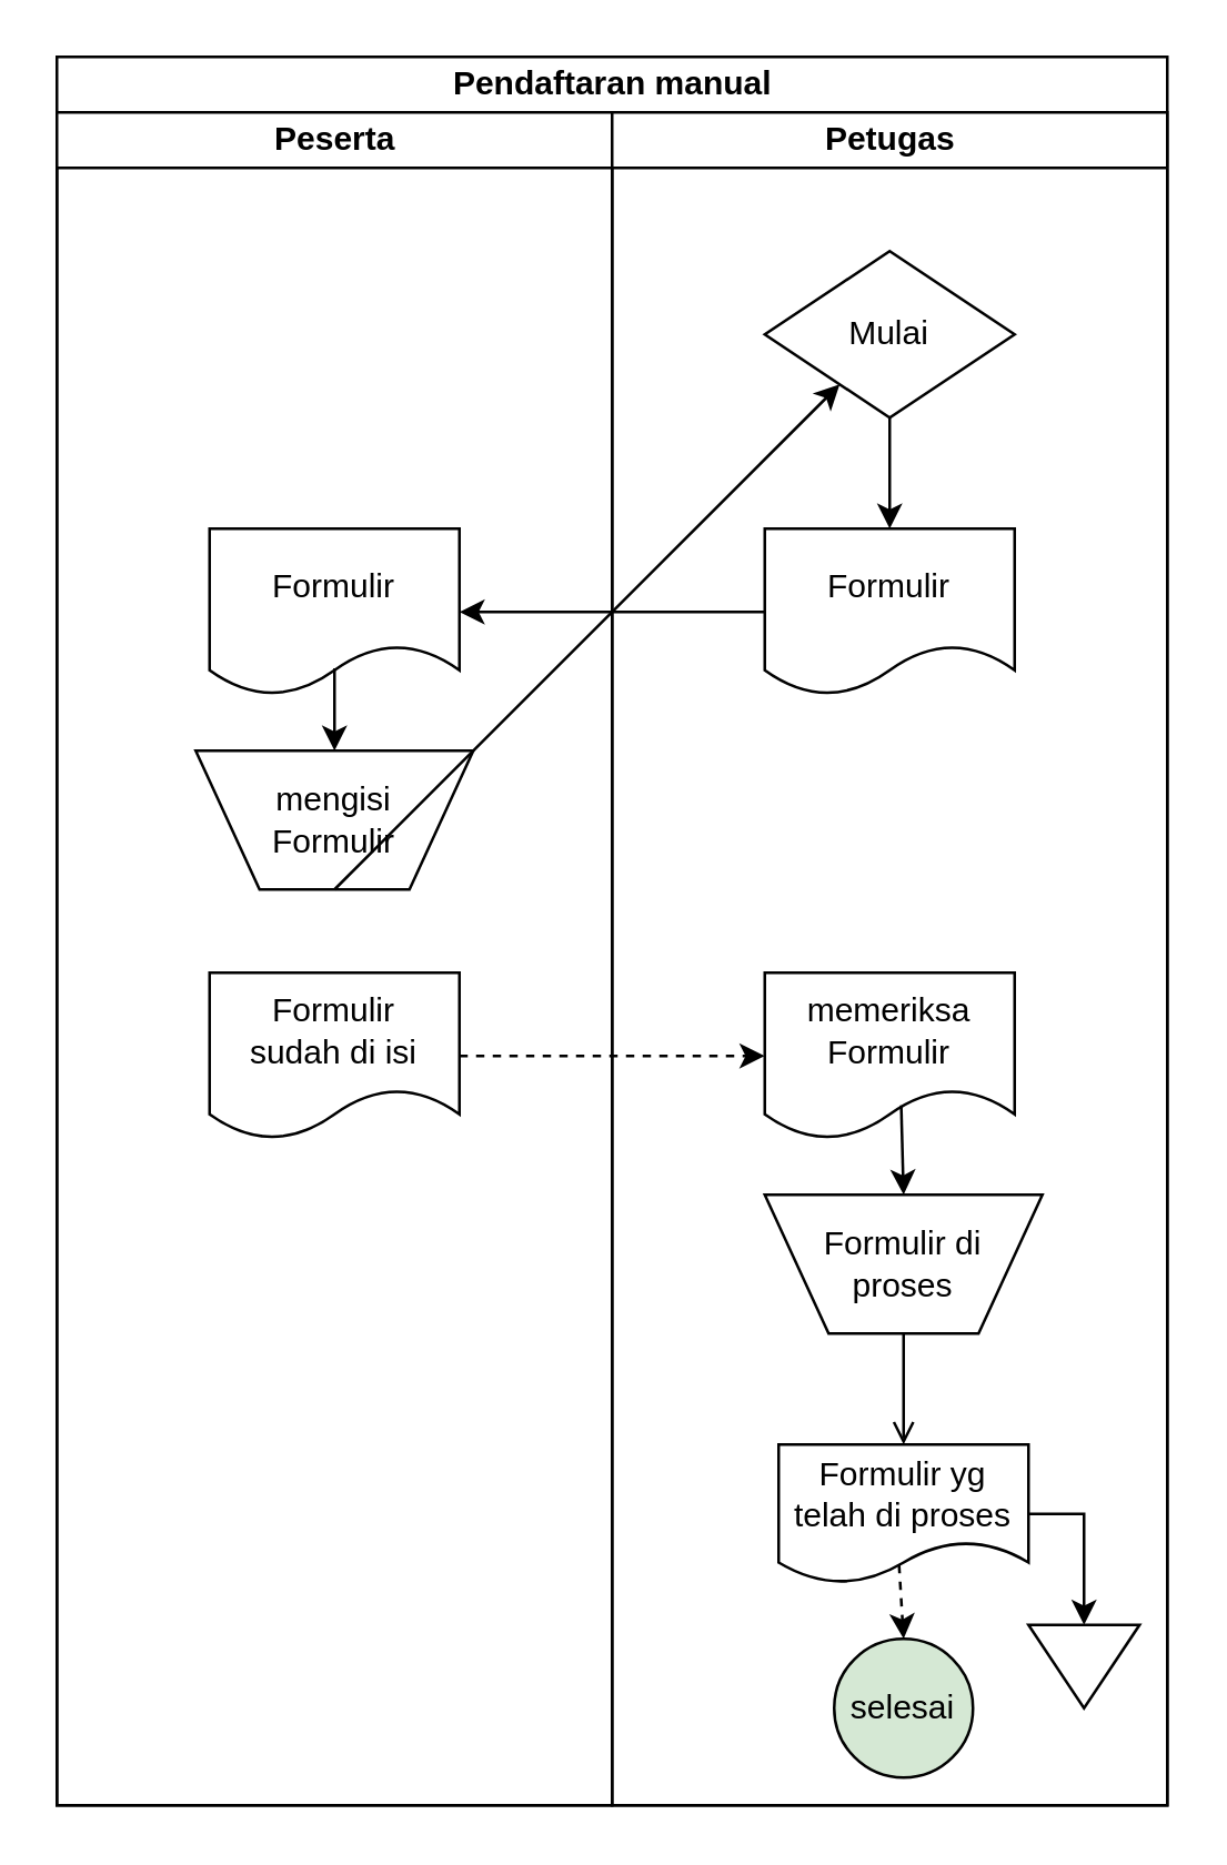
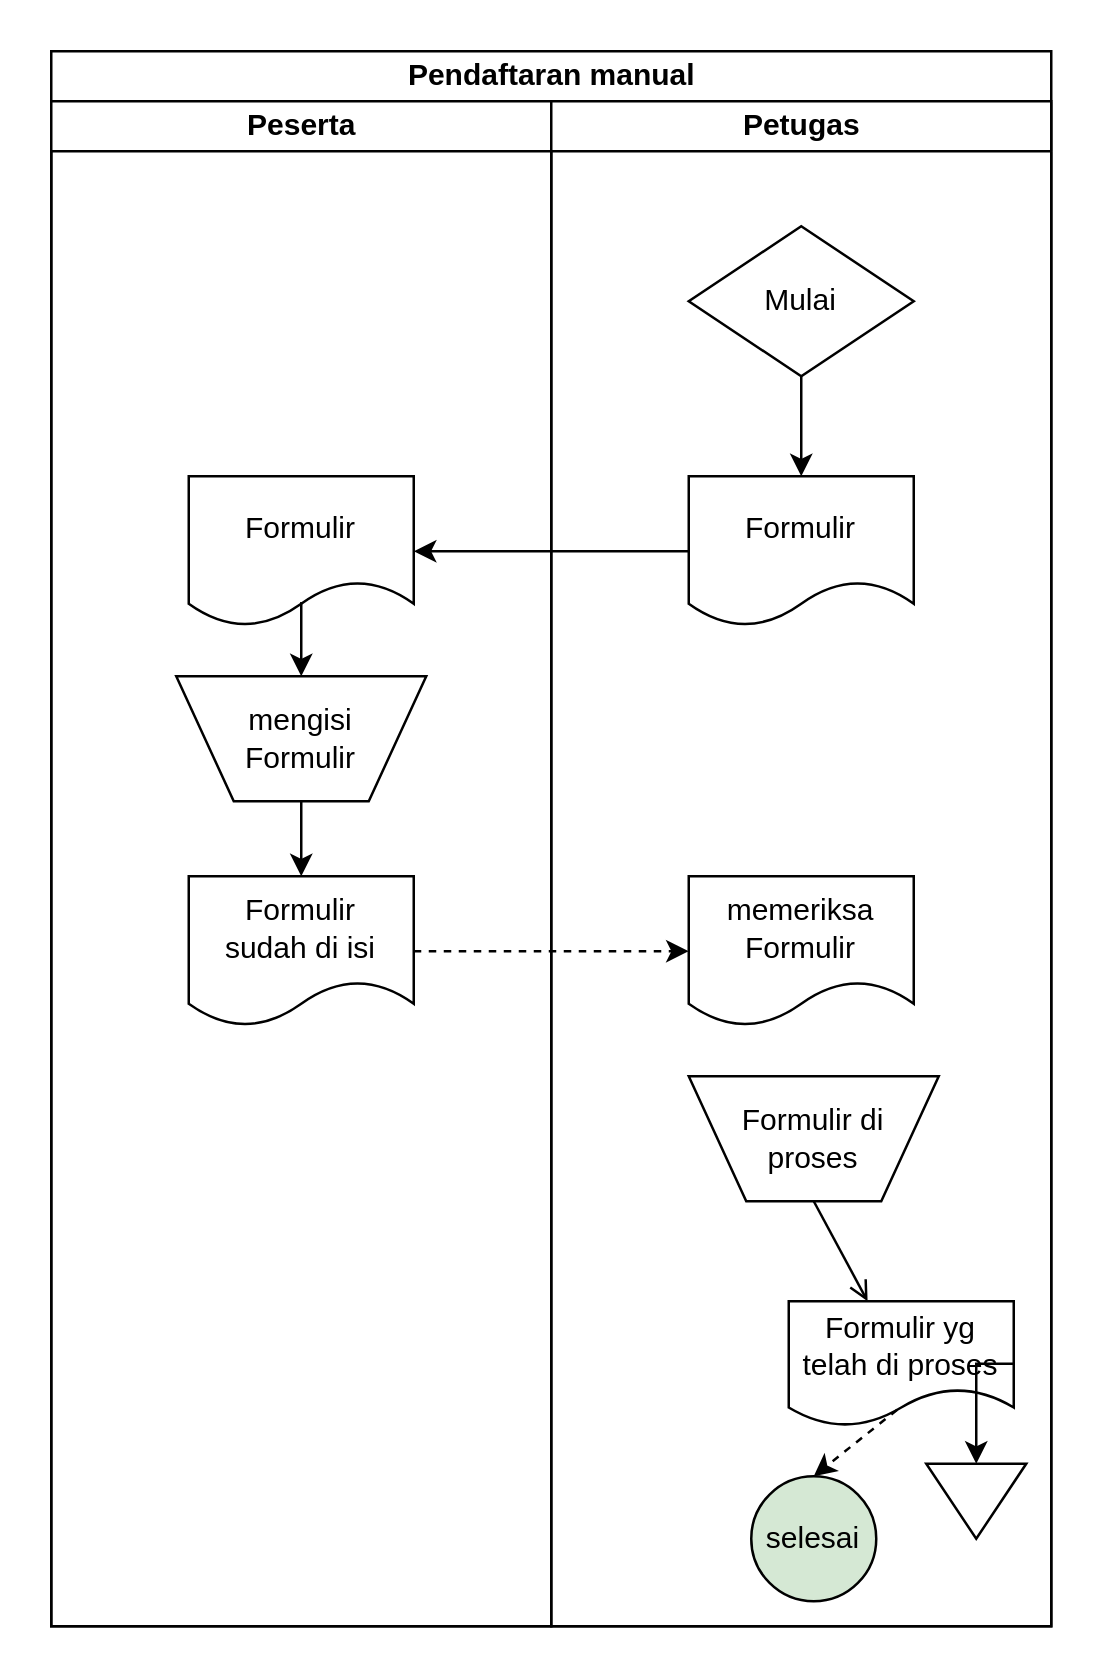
- <mxCell id="8" value="" style="endArrow=classic;html=1;rounded=0;exitX=0.5;exitY=1;exitDx=0;exitDy=0;" edge="1" parent="3" source="5" target="11"><mxGeometry width="50" height="50" relative="1" as="geometry"><mxPoint x="110" y="210" as="sourcePoint" /><mxPoint x="110" y="260" as="targetPoint" /></mxGeometry></mxCell>
+ <mxCell id="8" value="" style="endArrow=classic;html=1;rounded=0;entryX=0.5;entryY=0;entryDx=0;entryDy=0;exitX=0.5;exitY=1;exitDx=0;exitDy=0;" edge="1" parent="3" source="5" target="6"><mxGeometry width="50" height="50" relative="1" as="geometry"><mxPoint x="110" y="210" as="sourcePoint" /><mxPoint x="110" y="260" as="targetPoint" /></mxGeometry></mxCell>
- <mxCell id="15" value="" style="endArrow=classic;html=1;rounded=0;exitX=0.546;exitY=0.797;exitDx=0;exitDy=0;exitPerimeter=0;entryX=0.5;entryY=0;entryDx=0;entryDy=0;" edge="1" parent="9" source="12" target="13"><mxGeometry width="50" height="50" relative="1" as="geometry"><mxPoint x="140.0" y="550" as="sourcePoint" /><mxPoint x="190.0" y="500" as="targetPoint" /></mxGeometry></mxCell>
- <mxCell id="16" value="Formulir yg&lt;div&gt;telah di proses&lt;/div&gt;" style="shape=document;whiteSpace=wrap;html=1;boundedLbl=1;" vertex="1" parent="9"><mxGeometry x="60" y="480" width="90" height="50" as="geometry" /></mxCell>
+ <mxCell id="16" value="Formulir yg&lt;div&gt;telah di proses&lt;/div&gt;" style="shape=document;whiteSpace=wrap;html=1;boundedLbl=1;" vertex="1" parent="9"><mxGeometry x="95" y="480" width="90" height="50" as="geometry" /></mxCell>
